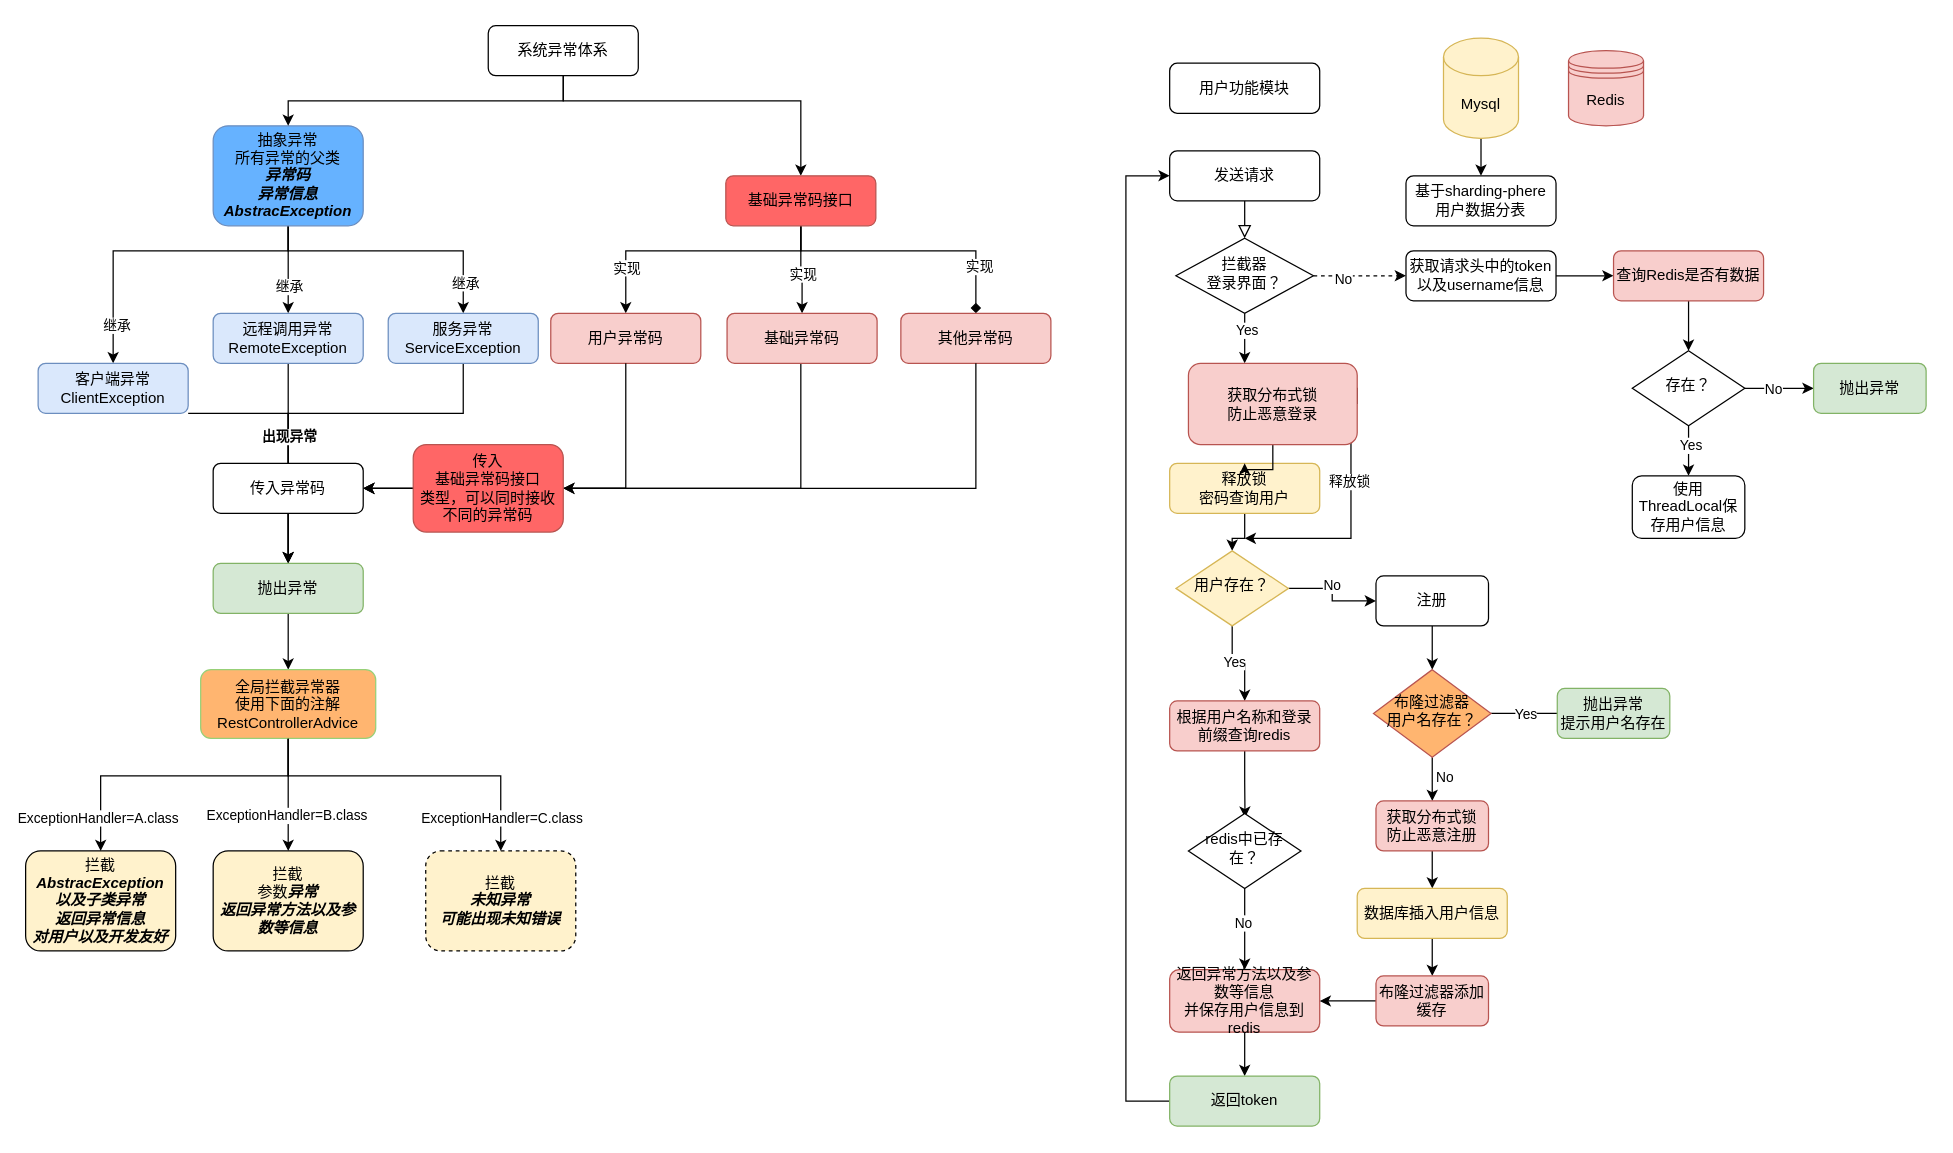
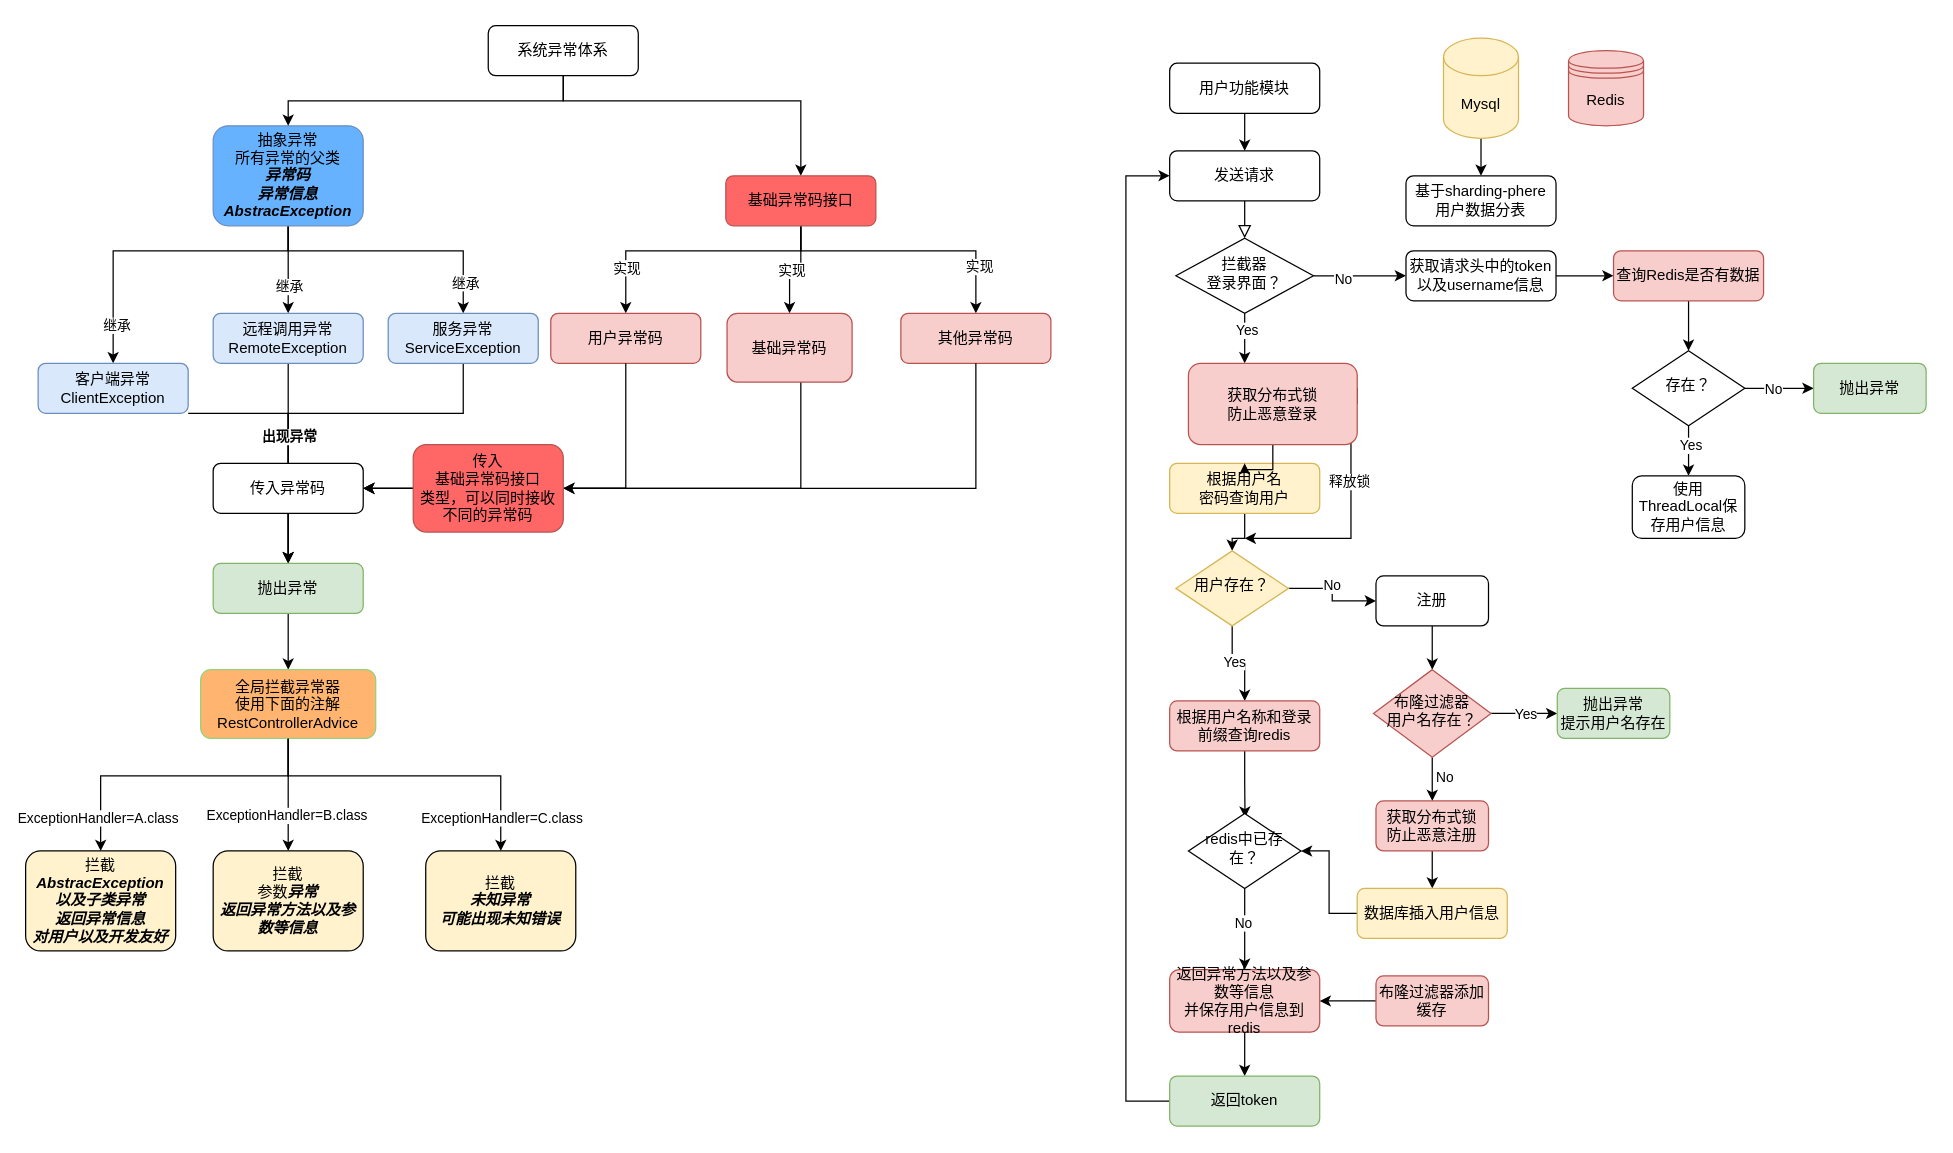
+ <mxCell id="15" value="" style="edgeStyle=orthogonalEdgeStyle;rounded=0;orthogonalLoop=1;jettySize=auto;html=1;" edge="1" parent="1" source="16" target="3"><mxGeometry relative="1" as="geometry" /></mxCell>
- <mxCell id="4" value="" style="edgeStyle=orthogonalEdgeStyle;rounded=0;orthogonalLoop=1;jettySize=auto;html=1;dashed=1;" edge="1" parent="1" source="8" target="34"><mxGeometry relative="1" as="geometry" /></mxCell>
+ <mxCell id="4" value="" style="edgeStyle=orthogonalEdgeStyle;rounded=0;orthogonalLoop=1;jettySize=auto;html=1;" edge="1" parent="1" source="8" target="34"><mxGeometry relative="1" as="geometry" /></mxCell>
- <mxCell id="81" style="edgeStyle=orthogonalEdgeStyle;rounded=0;orthogonalLoop=1;jettySize=auto;html=1;entryX=0.5;entryY=0;entryDx=0;entryDy=0;endArrow=diamond;" edge="1" parent="1" source="83" target="89"><mxGeometry relative="1" as="geometry"><mxPoint x="760" y="240" as="targetPoint" /><Array as="points"><mxPoint x="640" y="200" /><mxPoint x="780" y="200" /></Array></mxGeometry></mxCell>
+ <mxCell id="81" style="edgeStyle=orthogonalEdgeStyle;rounded=0;orthogonalLoop=1;jettySize=auto;html=1;entryX=0.5;entryY=0;entryDx=0;entryDy=0;" edge="1" parent="1" source="83" target="89"><mxGeometry relative="1" as="geometry"><mxPoint x="760" y="240" as="targetPoint" /><Array as="points"><mxPoint x="640" y="200" /><mxPoint x="780" y="200" /></Array></mxGeometry></mxCell>
- <mxCell id="85" value="基础异常码" style="rounded=1;whiteSpace=wrap;html=1;fontSize=12;glass=0;strokeWidth=1;shadow=0;fillColor=#f8cecc;strokeColor=#b85450;" vertex="1" parent="1"><mxGeometry x="581" y="250" width="120" height="40" as="geometry" /></mxCell>
+ <mxCell id="85" value="基础异常码" style="rounded=1;whiteSpace=wrap;html=1;fontSize=12;glass=0;strokeWidth=1;shadow=0;fillColor=#f8cecc;strokeColor=#b85450;" vertex="1" parent="1"><mxGeometry x="581" y="250" width="100" height="55" as="geometry" /></mxCell>
- <mxCell id="10" value="释放锁&lt;br&gt;密码查询用户" style="rounded=1;whiteSpace=wrap;html=1;fontSize=12;glass=0;strokeWidth=1;shadow=0;fillColor=#fff2cc;strokeColor=#d6b656;" parent="1" vertex="1"><mxGeometry x="935" y="370" width="120" height="40" as="geometry" /></mxCell>
+ <mxCell id="10" value="根据用户名&lt;br&gt;密码查询用户" style="rounded=1;whiteSpace=wrap;html=1;fontSize=12;glass=0;strokeWidth=1;shadow=0;fillColor=#fff2cc;strokeColor=#d6b656;" parent="1" vertex="1"><mxGeometry x="935" y="370" width="120" height="40" as="geometry" /></mxCell>
- <mxCell id="39" value="布隆过滤器&lt;br&gt;用户名存在？" style="rhombus;whiteSpace=wrap;html=1;shadow=0;fontFamily=Helvetica;fontSize=12;align=center;strokeWidth=1;spacing=6;spacingTop=-4;fillColor=#ffb570;strokeColor=#b85450;" vertex="1" parent="1"><mxGeometry x="1098" y="535" width="94" height="70" as="geometry" /></mxCell>
+ <mxCell id="39" value="布隆过滤器&lt;br&gt;用户名存在？" style="rhombus;whiteSpace=wrap;html=1;shadow=0;fontFamily=Helvetica;fontSize=12;align=center;strokeWidth=1;spacing=6;spacingTop=-4;fillColor=#f8cecc;strokeColor=#b85450;" vertex="1" parent="1"><mxGeometry x="1098" y="535" width="94" height="70" as="geometry" /></mxCell>
- <mxCell id="35" value="" style="edgeStyle=orthogonalEdgeStyle;rounded=0;orthogonalLoop=1;jettySize=auto;html=1;endArrow=none;" edge="1" parent="1" source="39" target="40"><mxGeometry relative="1" as="geometry" /></mxCell>
+ <mxCell id="35" value="" style="edgeStyle=orthogonalEdgeStyle;rounded=0;orthogonalLoop=1;jettySize=auto;html=1;" edge="1" parent="1" source="39" target="40"><mxGeometry relative="1" as="geometry" /></mxCell>
- <mxCell id="105" value="拦截&lt;br&gt;&lt;b&gt;&lt;i&gt;未知异常&lt;br&gt;可能出现未知错误&lt;br&gt;&lt;/i&gt;&lt;/b&gt;" style="rounded=1;whiteSpace=wrap;html=1;fontSize=12;glass=0;strokeWidth=1;shadow=0;fillColor=#FFF2CC;dashed=1;" vertex="1" parent="1"><mxGeometry x="340" y="680" width="120" height="80" as="geometry" /></mxCell>
+ <mxCell id="105" value="拦截&lt;br&gt;&lt;b&gt;&lt;i&gt;未知异常&lt;br&gt;可能出现未知错误&lt;br&gt;&lt;/i&gt;&lt;/b&gt;" style="rounded=1;whiteSpace=wrap;html=1;fontSize=12;glass=0;strokeWidth=1;shadow=0;fillColor=#FFF2CC;" vertex="1" parent="1"><mxGeometry x="340" y="680" width="120" height="80" as="geometry" /></mxCell>
- <mxCell id="47" value="" style="edgeStyle=orthogonalEdgeStyle;rounded=0;orthogonalLoop=1;jettySize=auto;html=1;" edge="1" parent="1" source="48" target="50"><mxGeometry relative="1" as="geometry" /></mxCell>
+ <mxCell id="47" value="" style="edgeStyle=orthogonalEdgeStyle;rounded=0;orthogonalLoop=1;jettySize=auto;html=1;" edge="1" parent="1" source="48" target="28"><mxGeometry relative="1" as="geometry" /></mxCell>
